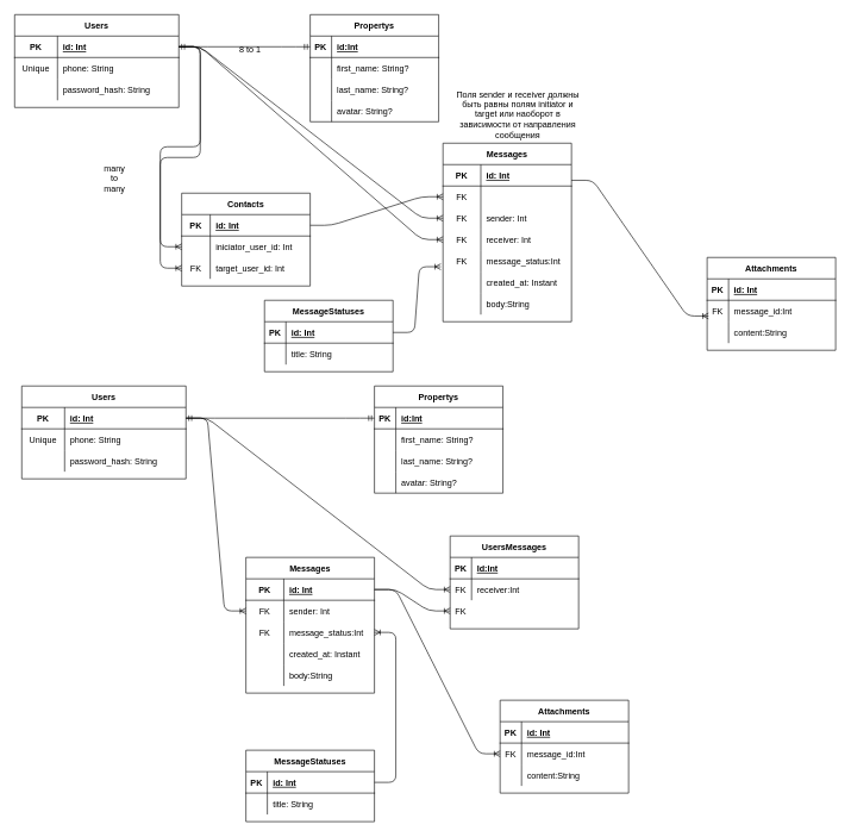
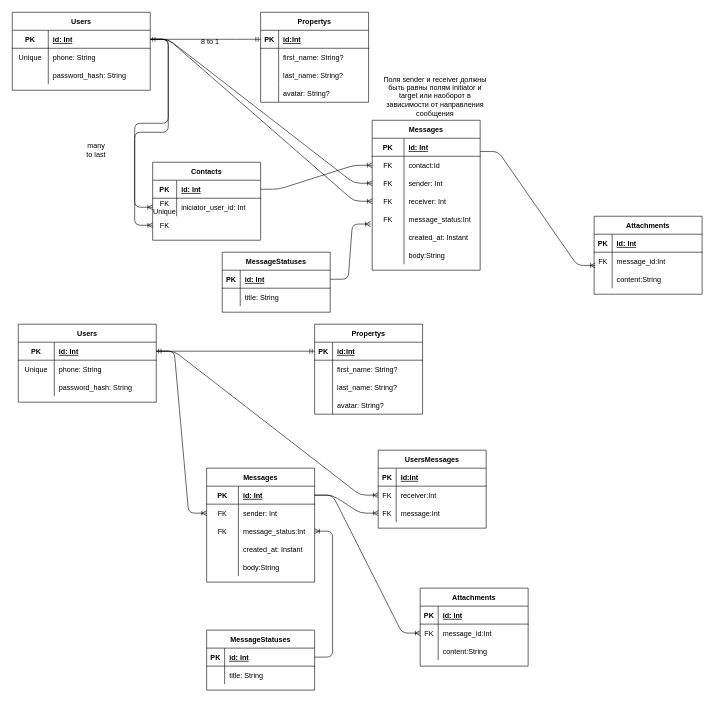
- <mxCell id="84" value="many to many" style="text;html=1;strokeColor=none;fillColor=none;align=center;verticalAlign=middle;whiteSpace=wrap;rounded=0;" parent="1" vertex="1"><mxGeometry x="140" y="240" width="40" height="20" as="geometry" /></mxCell>
+ <mxCell id="84" value="many to last" style="text;html=1;strokeColor=none;fillColor=none;align=center;verticalAlign=middle;whiteSpace=wrap;rounded=0;" parent="1" vertex="1"><mxGeometry x="140" y="240" width="40" height="20" as="geometry" /></mxCell>
+ <mxCell id="45" value="contact:Id" style="shape=partialRectangle;connectable=0;fillColor=none;top=0;left=0;bottom=0;right=0;align=left;spacingLeft=6;overflow=hidden;" parent="43" vertex="1"><mxGeometry x="53" width="127" height="30" as="geometry" /></mxCell>
+ <mxCell id="27" value="FK&#10;Unique&#10;" style="shape=partialRectangle;connectable=0;fillColor=none;top=0;left=0;bottom=0;right=0;editable=1;overflow=hidden;" parent="26" vertex="1"><mxGeometry width="40" height="30" as="geometry" /></mxCell>
- <mxCell id="31" value="target_user_id: Int" style="shape=partialRectangle;connectable=0;fillColor=none;top=0;left=0;bottom=0;right=0;align=left;spacingLeft=6;fontStyle=0;overflow=hidden;" parent="29" vertex="1"><mxGeometry x="40" width="140" height="30" as="geometry" /></mxCell>
+ <mxCell id="120" value="message:Int" style="shape=partialRectangle;connectable=0;fillColor=none;top=0;left=0;bottom=0;right=0;align=left;spacingLeft=6;overflow=hidden;" vertex="1" parent="118"><mxGeometry x="30" width="150" height="30" as="geometry" /></mxCell>
